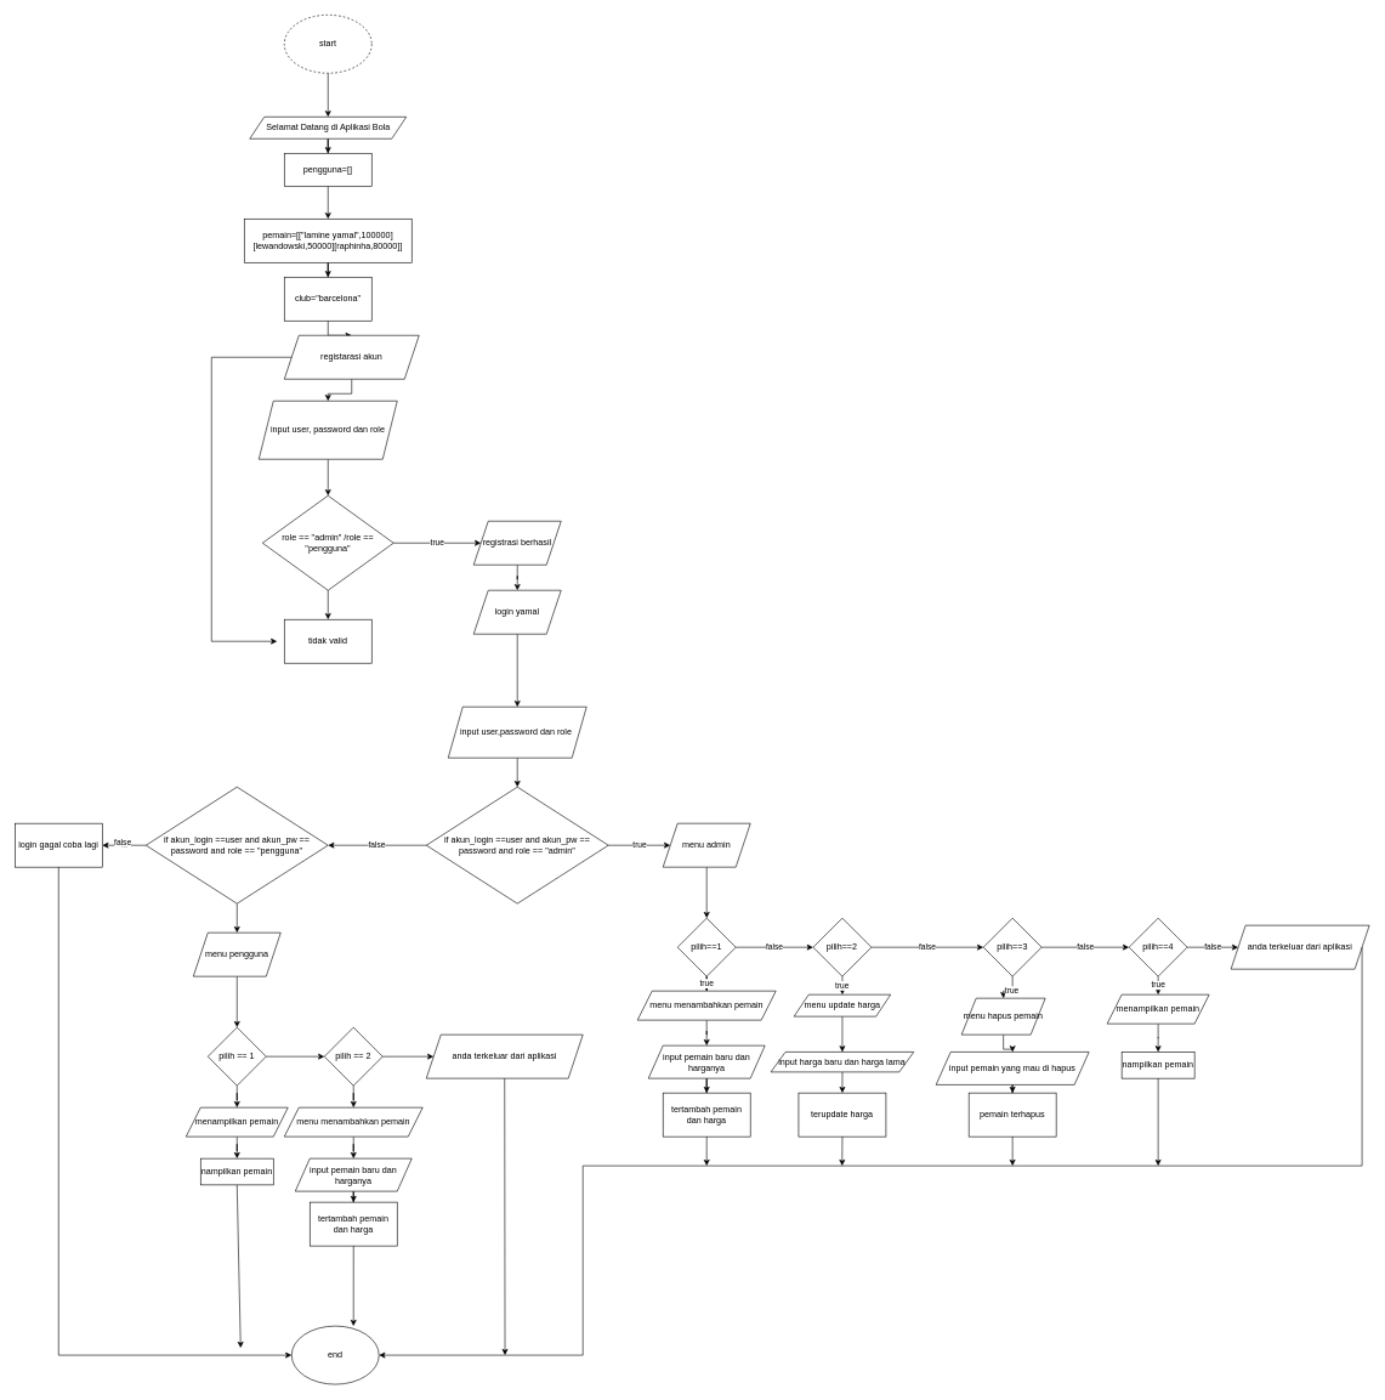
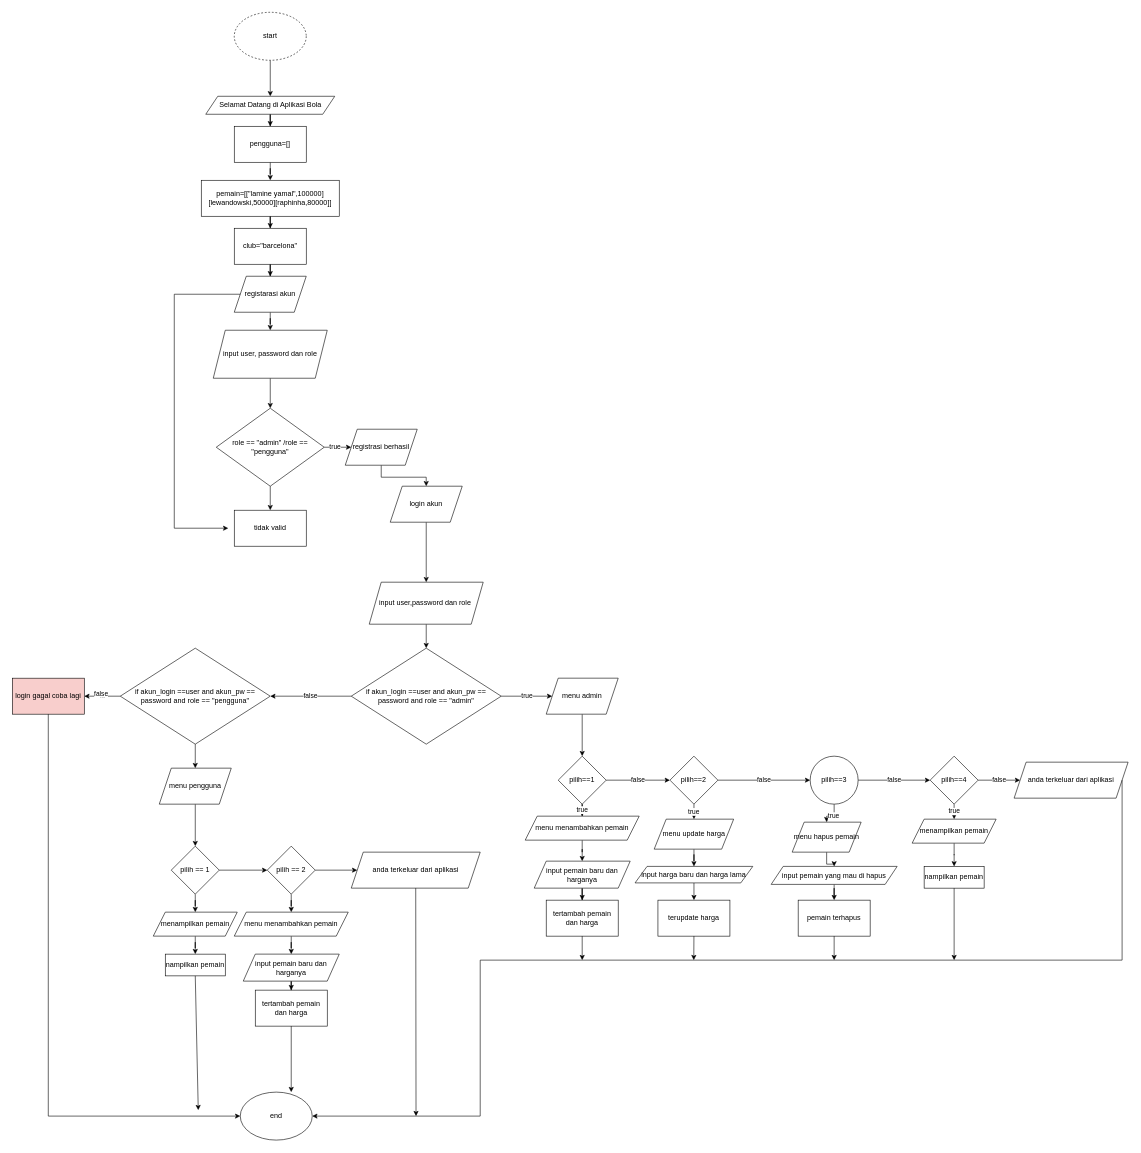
- <mxCell id="7" value="pengguna=[]" style="whiteSpace=wrap;html=1;" vertex="1" parent="1"><mxGeometry x="390" y="210" width="120" height="45" as="geometry" /></mxCell>
+ <mxCell id="7" value="pengguna=[]" style="whiteSpace=wrap;html=1;" vertex="1" parent="1"><mxGeometry x="390" y="210" width="120" height="60" as="geometry" /></mxCell>
- <mxCell id="13" value="registarasi akun" style="shape=parallelogram;perimeter=parallelogramPerimeter;whiteSpace=wrap;html=1;fixedSize=1;" vertex="1" parent="1"><mxGeometry x="390" y="460" width="185" height="60" as="geometry" /></mxCell>
+ <mxCell id="13" value="registarasi akun" style="shape=parallelogram;perimeter=parallelogramPerimeter;whiteSpace=wrap;html=1;fixedSize=1;" vertex="1" parent="1"><mxGeometry x="390" y="460" width="120" height="60" as="geometry" /></mxCell>
- <mxCell id="24" value="registrasi berhasil" style="shape=parallelogram;perimeter=parallelogramPerimeter;whiteSpace=wrap;html=1;fixedSize=1;" vertex="1" parent="1"><mxGeometry x="650" y="715" width="120" height="60" as="geometry" /></mxCell>
+ <mxCell id="24" value="registrasi berhasil" style="shape=parallelogram;perimeter=parallelogramPerimeter;whiteSpace=wrap;html=1;fixedSize=1;" vertex="1" parent="1"><mxGeometry x="575" y="715" width="120" height="60" as="geometry" /></mxCell>
- <mxCell id="26" value="login yamal" style="shape=parallelogram;perimeter=parallelogramPerimeter;whiteSpace=wrap;html=1;fixedSize=1;" vertex="1" parent="1"><mxGeometry x="650" y="810" width="120" height="60" as="geometry" /></mxCell>
+ <mxCell id="26" value="login akun" style="shape=parallelogram;perimeter=parallelogramPerimeter;whiteSpace=wrap;html=1;fixedSize=1;" vertex="1" parent="1"><mxGeometry x="650" y="810" width="120" height="60" as="geometry" /></mxCell>
- <mxCell id="69" value="login gagal coba lagi" style="whiteSpace=wrap;html=1;" vertex="1" parent="1"><mxGeometry y="1130" width="120" height="60" as="geometry" x="20" /></mxCell>
+ <mxCell id="69" value="login gagal coba lagi" style="whiteSpace=wrap;html=1;fillColor=#f8cecc;" vertex="1" parent="1"><mxGeometry y="1130" width="120" height="60" as="geometry" x="20" /></mxCell>
- <mxCell id="56" value="pilih==3" style="rhombus;whiteSpace=wrap;html=1;" vertex="1" parent="1"><mxGeometry x="1350" y="1260" width="80" height="80" as="geometry" /></mxCell>
+ <mxCell id="56" value="pilih==3" style="ellipse;whiteSpace=wrap;html=1;" vertex="1" parent="1"><mxGeometry x="1350" y="1260" width="80" height="80" as="geometry" /></mxCell>
- <mxCell id="45" value="menu update harga" style="shape=parallelogram;perimeter=parallelogramPerimeter;whiteSpace=wrap;html=1;fixedSize=1;" vertex="1" parent="1"><mxGeometry x="1090" y="1365" width="132.5" height="30" as="geometry" /></mxCell>
+ <mxCell id="45" value="menu update harga" style="shape=parallelogram;perimeter=parallelogramPerimeter;whiteSpace=wrap;html=1;fixedSize=1;" vertex="1" parent="1"><mxGeometry x="1090" y="1365" width="132.5" height="50" as="geometry" /></mxCell>
- <mxCell id="60" value="input pemain yang mau di hapus" style="shape=parallelogram;perimeter=parallelogramPerimeter;whiteSpace=wrap;html=1;fixedSize=1;" vertex="1" parent="1"><mxGeometry x="1285" y="1443.75" width="210" height="45" as="geometry" /></mxCell>
+ <mxCell id="60" value="input pemain yang mau di hapus" style="shape=parallelogram;perimeter=parallelogramPerimeter;whiteSpace=wrap;html=1;fixedSize=1;" vertex="1" parent="1"><mxGeometry x="1285" y="1443.75" width="210" height="30" as="geometry" /></mxCell>
